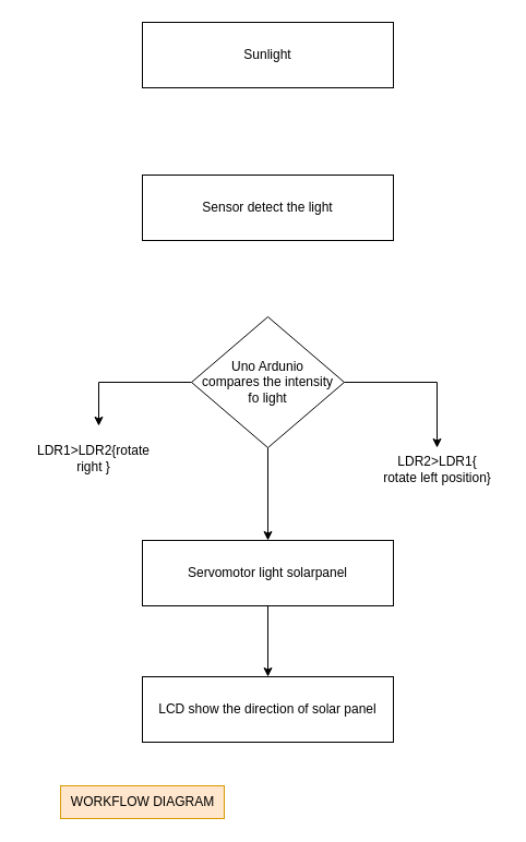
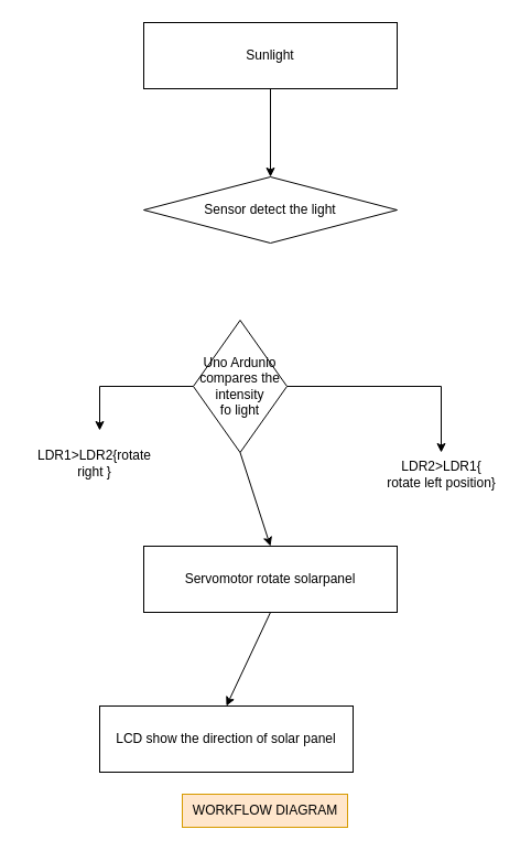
+ <mxCell id="9" value="" style="endArrow=classic;html=1;rounded=0;exitX=0.5;exitY=1;exitDx=0;exitDy=0;entryX=0.5;entryY=0;entryDx=0;entryDy=0;" edge="1" parent="1" source="2" target="3"><mxGeometry width="50" height="50" relative="1" as="geometry"><mxPoint x="60" y="200" as="sourcePoint" /><mxPoint x="110" y="150" as="targetPoint" /></mxGeometry></mxCell>
- <mxCell id="3" value="Sensor detect the light" style="rounded=0;whiteSpace=wrap;html=1;" vertex="1" parent="1"><mxGeometry x="130" y="160" width="230" height="60" as="geometry" /></mxCell>
+ <mxCell id="3" value="Sensor detect the light" style="rhombus;whiteSpace=wrap;html=1;" vertex="1" parent="1"><mxGeometry x="130" y="160" width="230" height="60" as="geometry" /></mxCell>
- <mxCell id="6" value="Uno Ardunio&lt;br&gt;compares the intensity&lt;br&gt;fo light" style="rhombus;whiteSpace=wrap;html=1;" vertex="1" parent="1"><mxGeometry x="175" y="290" width="140" height="120" as="geometry" /></mxCell>
+ <mxCell id="6" value="Uno Ardunio&lt;br&gt;compares the intensity&lt;br&gt;fo light" style="rhombus;whiteSpace=wrap;html=1;" vertex="1" parent="1"><mxGeometry x="175" y="290" width="85" height="120" as="geometry" /></mxCell>
- <mxCell id="7" value="Servomotor light solarpanel" style="rounded=0;whiteSpace=wrap;html=1;" vertex="1" parent="1"><mxGeometry x="130" y="495" width="230" height="60" as="geometry" /></mxCell>
+ <mxCell id="7" value="Servomotor rotate solarpanel" style="rounded=0;whiteSpace=wrap;html=1;" vertex="1" parent="1"><mxGeometry x="130" y="495" width="230" height="60" as="geometry" /></mxCell>
- <mxCell id="8" value="LCD show the direction of solar panel" style="rounded=0;whiteSpace=wrap;html=1;" vertex="1" parent="1"><mxGeometry x="130" y="620" width="230" height="60" as="geometry" /></mxCell>
+ <mxCell id="8" value="LCD show the direction of solar panel" style="rounded=0;whiteSpace=wrap;html=1;" vertex="1" parent="1"><mxGeometry x="90" y="640" width="230" height="60" as="geometry" /></mxCell>
- <mxCell id="14" value="WORKFLOW DIAGRAM" style="text;html=1;align=center;verticalAlign=middle;resizable=0;points=[];autosize=1;strokeColor=#d79b00;fillColor=#ffe6cc;" vertex="1" parent="1"><mxGeometry x="55" y="720" width="150" height="30" as="geometry" /></mxCell>
+ <mxCell id="14" value="WORKFLOW DIAGRAM" style="text;html=1;align=center;verticalAlign=middle;resizable=0;points=[];autosize=1;strokeColor=#d79b00;fillColor=#ffe6cc;" vertex="1" parent="1"><mxGeometry x="165" y="720" width="150" height="30" as="geometry" /></mxCell>
